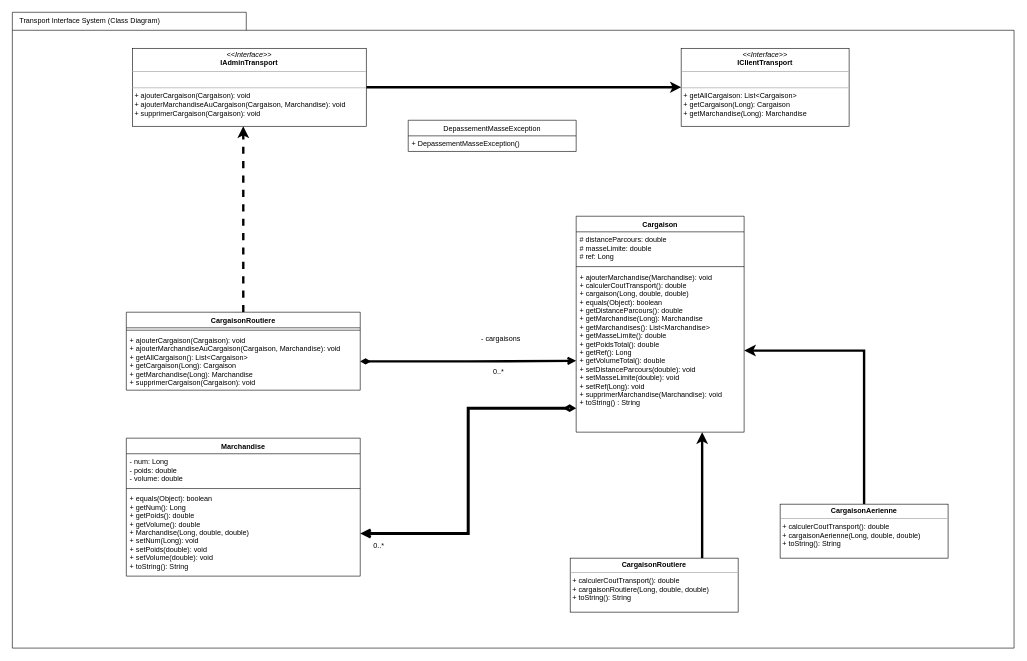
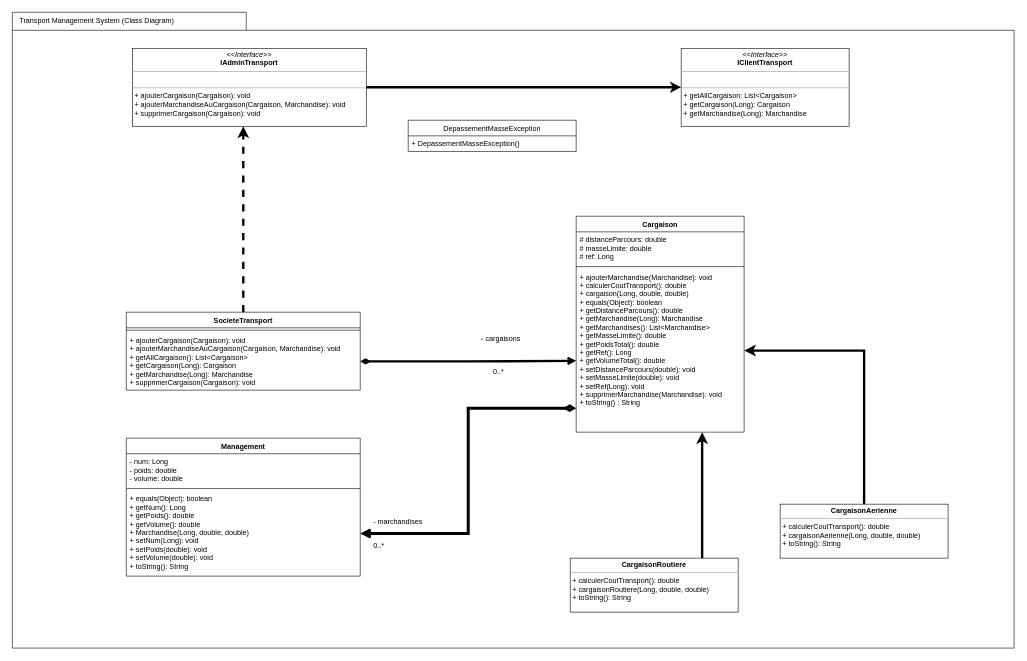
- <mxCell id="2" value="Transport Interface System (Class Diagram)" style="shape=folder;html=1;tabWidth=390;tabHeight=30;tabPosition=left;align=left;verticalAlign=top;spacingLeft=10;whiteSpace=wrap;" vertex="1" parent="1"><mxGeometry x="20" y="20" width="1670" height="1060" as="geometry" /></mxCell>
+ <mxCell id="2" value="Transport Management System (Class Diagram)" style="shape=folder;html=1;tabWidth=390;tabHeight=30;tabPosition=left;align=left;verticalAlign=top;spacingLeft=10;whiteSpace=wrap;" vertex="1" parent="1"><mxGeometry x="20" y="20" width="1670" height="1060" as="geometry" /></mxCell>
- <mxCell id="7" value="CargaisonRoutiere" style="swimlane;fontStyle=1;align=center;verticalAlign=top;childLayout=stackLayout;horizontal=1;startSize=26;horizontalStack=0;resizeParent=1;resizeParentMax=0;resizeLast=0;collapsible=1;marginBottom=0;" vertex="1" parent="1"><mxGeometry x="210" y="520" width="390" height="130" as="geometry" /></mxCell>
+ <mxCell id="7" value="SocieteTransport" style="swimlane;fontStyle=1;align=center;verticalAlign=top;childLayout=stackLayout;horizontal=1;startSize=26;horizontalStack=0;resizeParent=1;resizeParentMax=0;resizeLast=0;collapsible=1;marginBottom=0;" vertex="1" parent="1"><mxGeometry x="210" y="520" width="390" height="130" as="geometry" /></mxCell>
- <mxCell id="15" value="Marchandise" style="swimlane;fontStyle=1;align=center;verticalAlign=top;childLayout=stackLayout;horizontal=1;startSize=26;horizontalStack=0;resizeParent=1;resizeParentMax=0;resizeLast=0;collapsible=1;marginBottom=0;" vertex="1" parent="1"><mxGeometry x="210" y="730" width="390" height="230" as="geometry" /></mxCell>
+ <mxCell id="15" value="Management" style="swimlane;fontStyle=1;align=center;verticalAlign=top;childLayout=stackLayout;horizontal=1;startSize=26;horizontalStack=0;resizeParent=1;resizeParentMax=0;resizeLast=0;collapsible=1;marginBottom=0;" vertex="1" parent="1"><mxGeometry x="210" y="730" width="390" height="230" as="geometry" /></mxCell>
+ <mxCell id="24" value="- marchandises" style="text;html=1;strokeColor=none;fillColor=none;align=left;verticalAlign=middle;whiteSpace=wrap;rounded=0;" vertex="1" parent="1"><mxGeometry x="620" y="860" width="120" height="20" as="geometry" /></mxCell>
